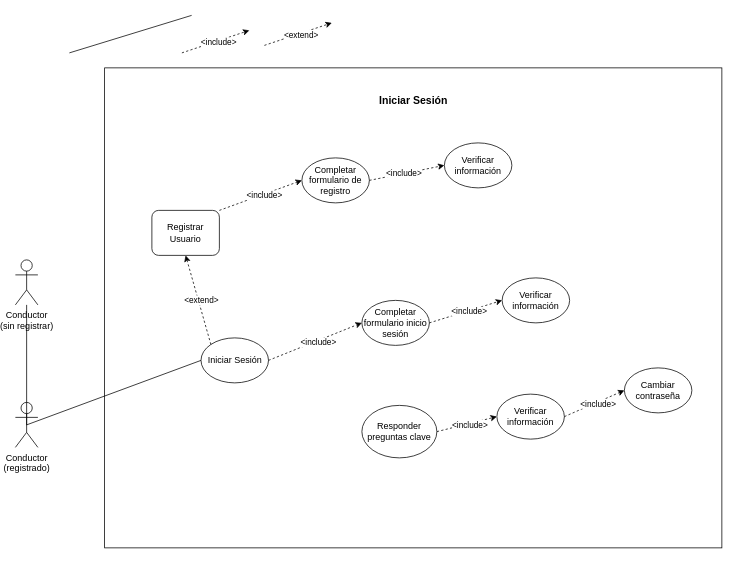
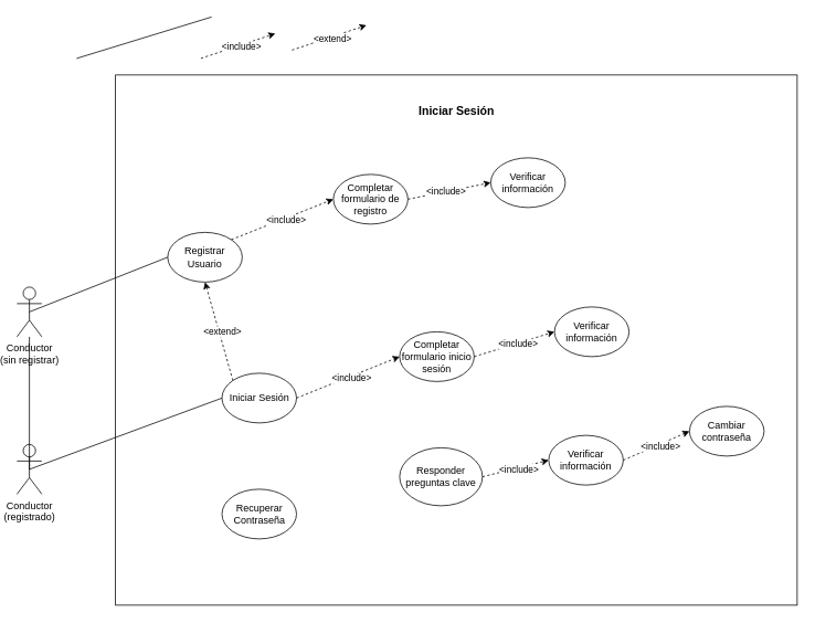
- <mxCell id="6" value="Registrar Usuario" style="whiteSpace=wrap;html=1;rounded=1;" vertex="1" parent="1"><mxGeometry x="202" y="280" width="90" height="60" as="geometry" /></mxCell>
+ <mxCell id="6" value="Registrar Usuario" style="ellipse;whiteSpace=wrap;html=1;" vertex="1" parent="1"><mxGeometry x="202" y="280" width="90" height="60" as="geometry" /></mxCell>
+ <mxCell id="5" value="" style="endArrow=none;html=1;rounded=0;exitX=0.5;exitY=0.5;exitDx=0;exitDy=0;exitPerimeter=0;entryX=0;entryY=0.5;entryDx=0;entryDy=0;" edge="1" parent="1" source="3" target="6"><mxGeometry width="50" height="50" relative="1" as="geometry"><mxPoint x="82" y="470" as="sourcePoint" /><mxPoint x="192" y="370" as="targetPoint" /></mxGeometry></mxCell>
+ <mxCell id="8" value="Recuperar Contraseña" style="ellipse;whiteSpace=wrap;html=1;" vertex="1" parent="1"><mxGeometry x="267.5" y="590" width="90" height="60" as="geometry" /></mxCell>
